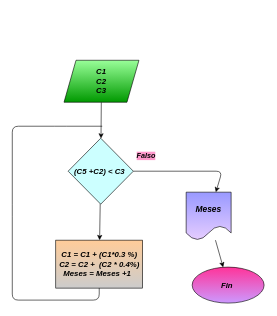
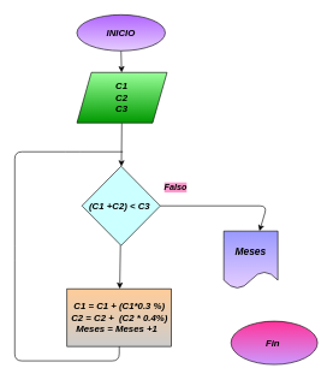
+ <mxCell id="3" value="&lt;font color=&quot;#000000&quot; size=&quot;1&quot;&gt;&lt;b&gt;&lt;i style=&quot;font-size: 13px&quot;&gt;INICIO&lt;/i&gt;&lt;/b&gt;&lt;/font&gt;" style="ellipse;whiteSpace=wrap;html=1;fillColor=#B266FF;strokeColor=#000000;fontColor=#ffffff;gradientColor=#E5CCFF;" vertex="1" parent="1"><mxGeometry x="106.26" y="20" width="122.5" height="50" as="geometry" /></mxCell>
+ <mxCell id="2" value="" style="edgeStyle=none;html=1;" edge="1" parent="1" source="3" target="5"><mxGeometry relative="1" as="geometry" /></mxCell>
- <mxCell id="8" value="&lt;b&gt;&lt;i&gt;&lt;font style=&quot;font-size: 13px&quot;&gt;(C5 +C2) &amp;lt; C3&amp;nbsp;&lt;/font&gt;&lt;/i&gt;&lt;/b&gt;" style="rhombus;whiteSpace=wrap;html=1;fillColor=#CCFFFF;strokeColor=#000000;fontColor=#000000;" vertex="1" parent="1"><mxGeometry x="113.13" y="230" width="108.75" height="110" as="geometry" /></mxCell>
+ <mxCell id="8" value="&lt;b&gt;&lt;i&gt;&lt;font style=&quot;font-size: 13px&quot;&gt;(C1 +C2) &amp;lt; C3&amp;nbsp;&lt;/font&gt;&lt;/i&gt;&lt;/b&gt;" style="rhombus;whiteSpace=wrap;html=1;fillColor=#CCFFFF;strokeColor=#000000;fontColor=#000000;" vertex="1" parent="1"><mxGeometry x="113.13" y="230" width="108.75" height="110" as="geometry" /></mxCell>
- <mxCell id="10" value="" style="edgeStyle=none;html=1;" edge="1" parent="1" source="11" target="12"><mxGeometry relative="1" as="geometry" /></mxCell>
